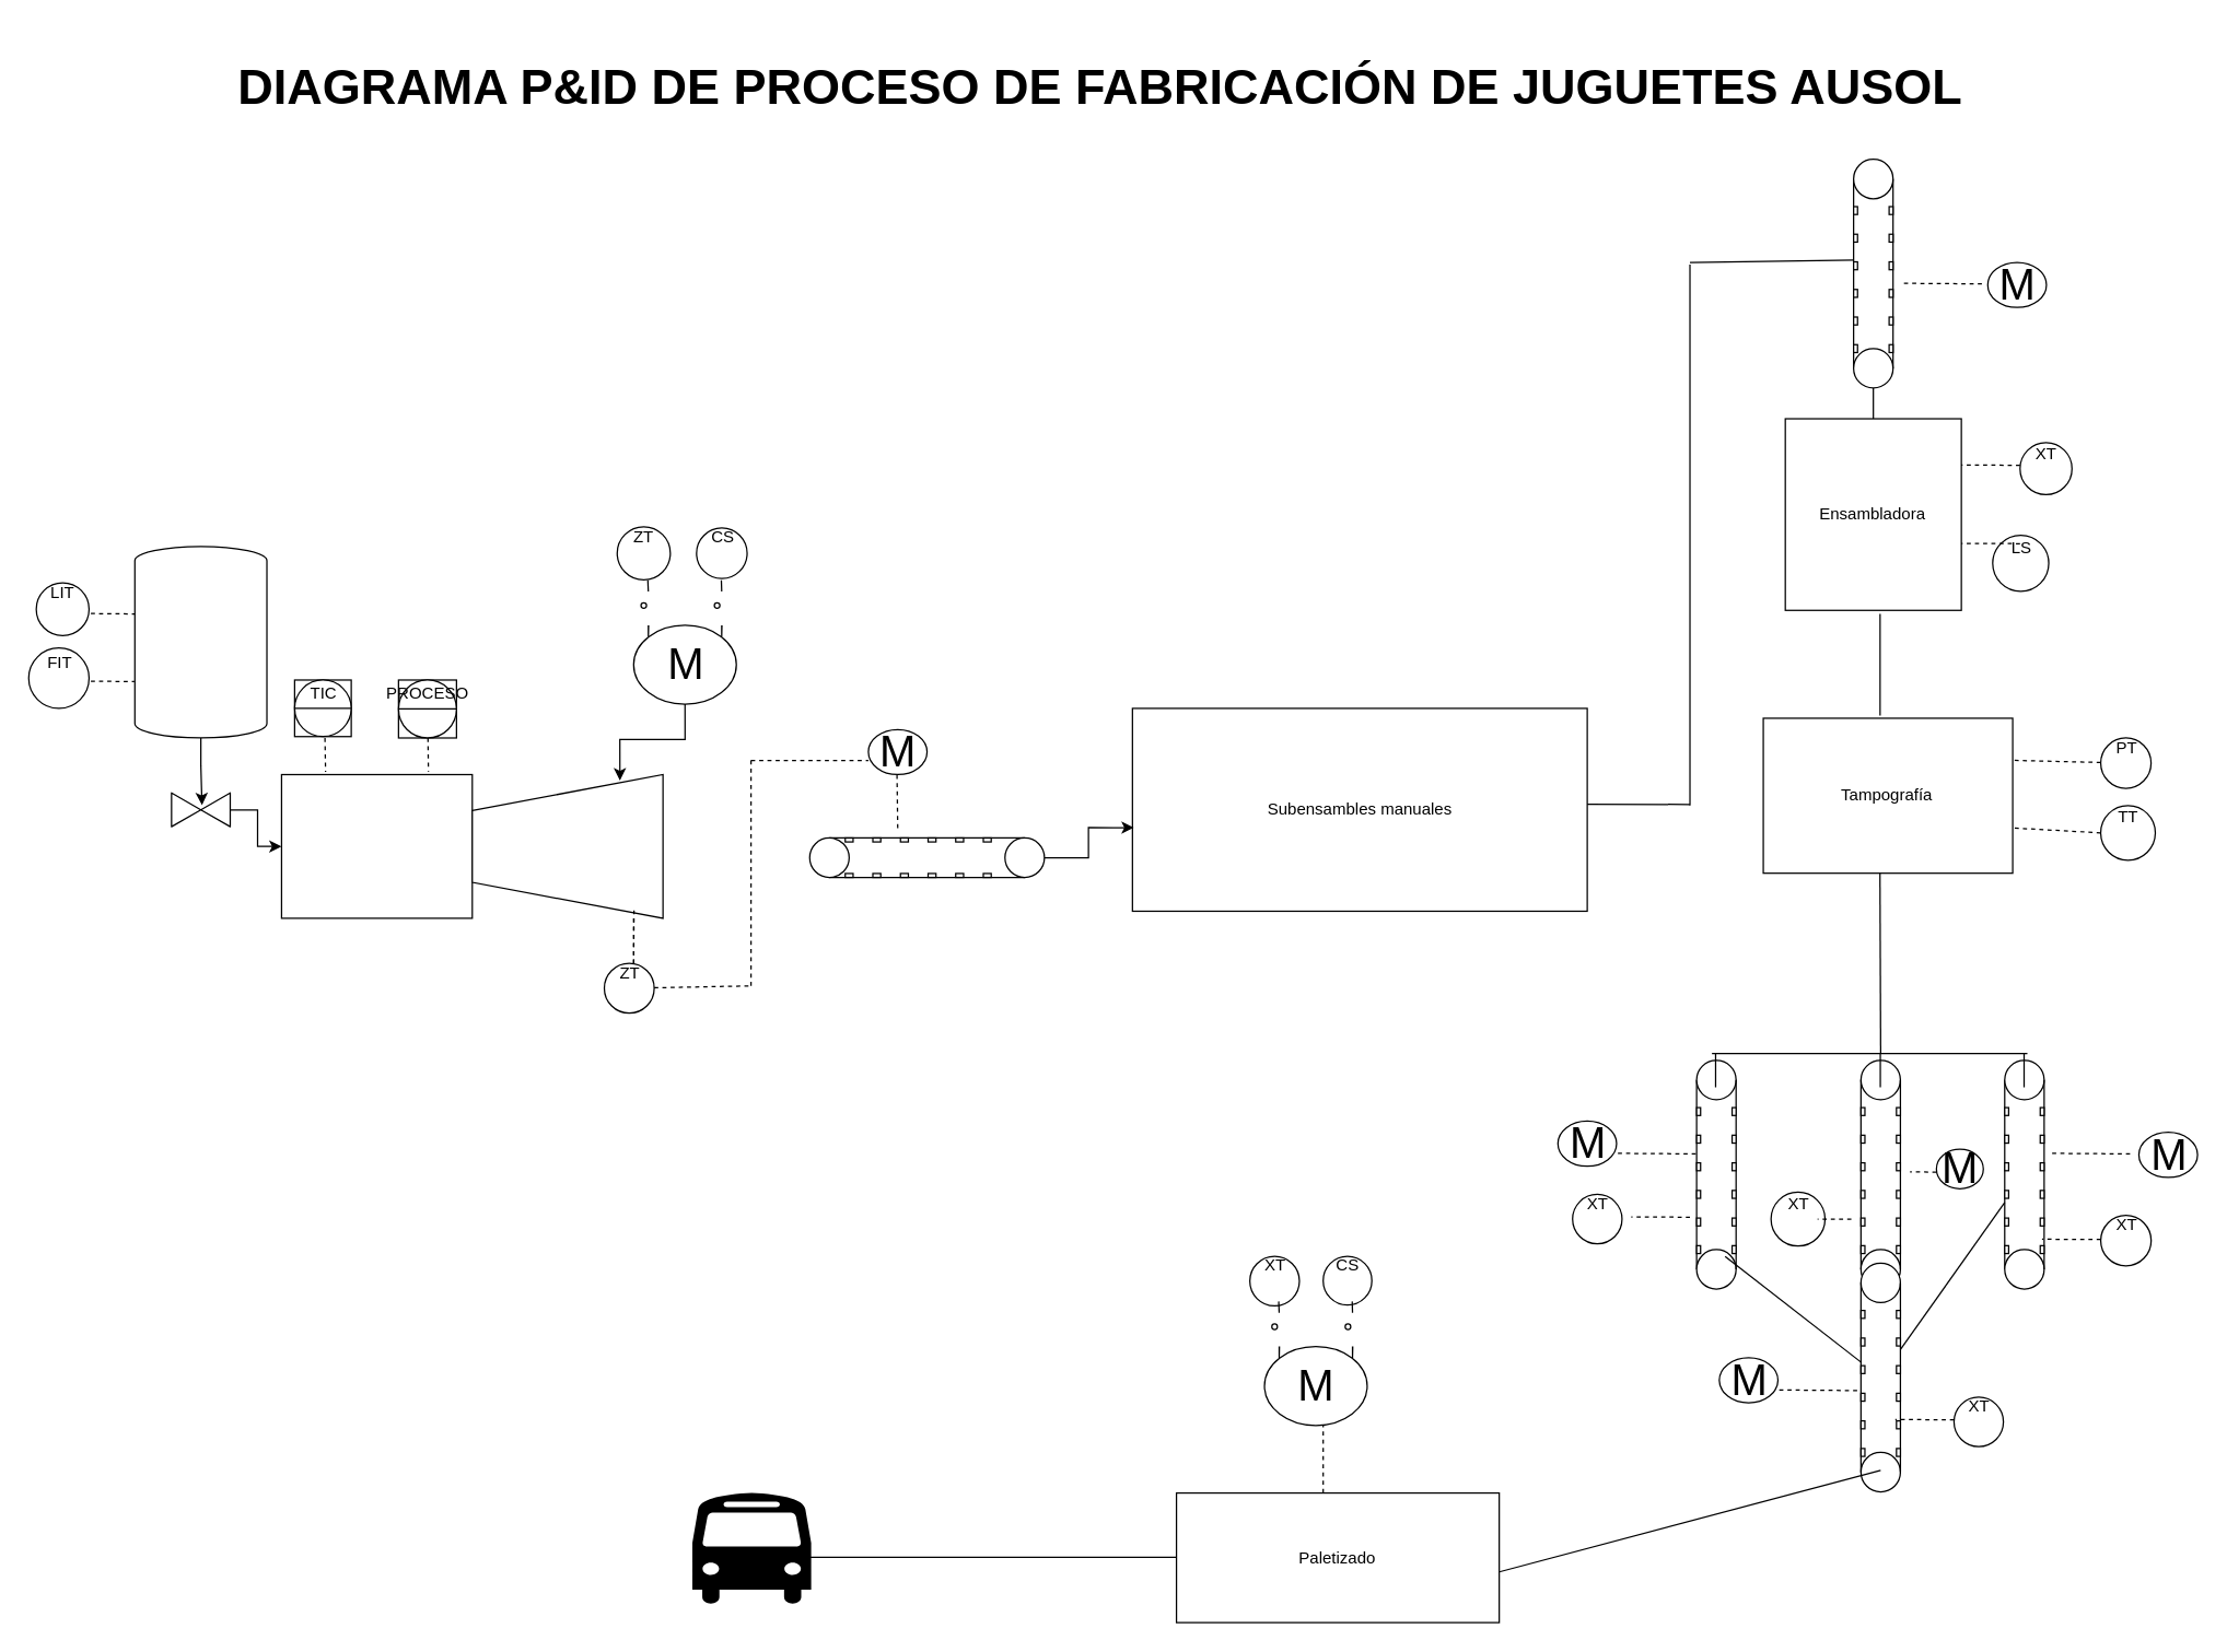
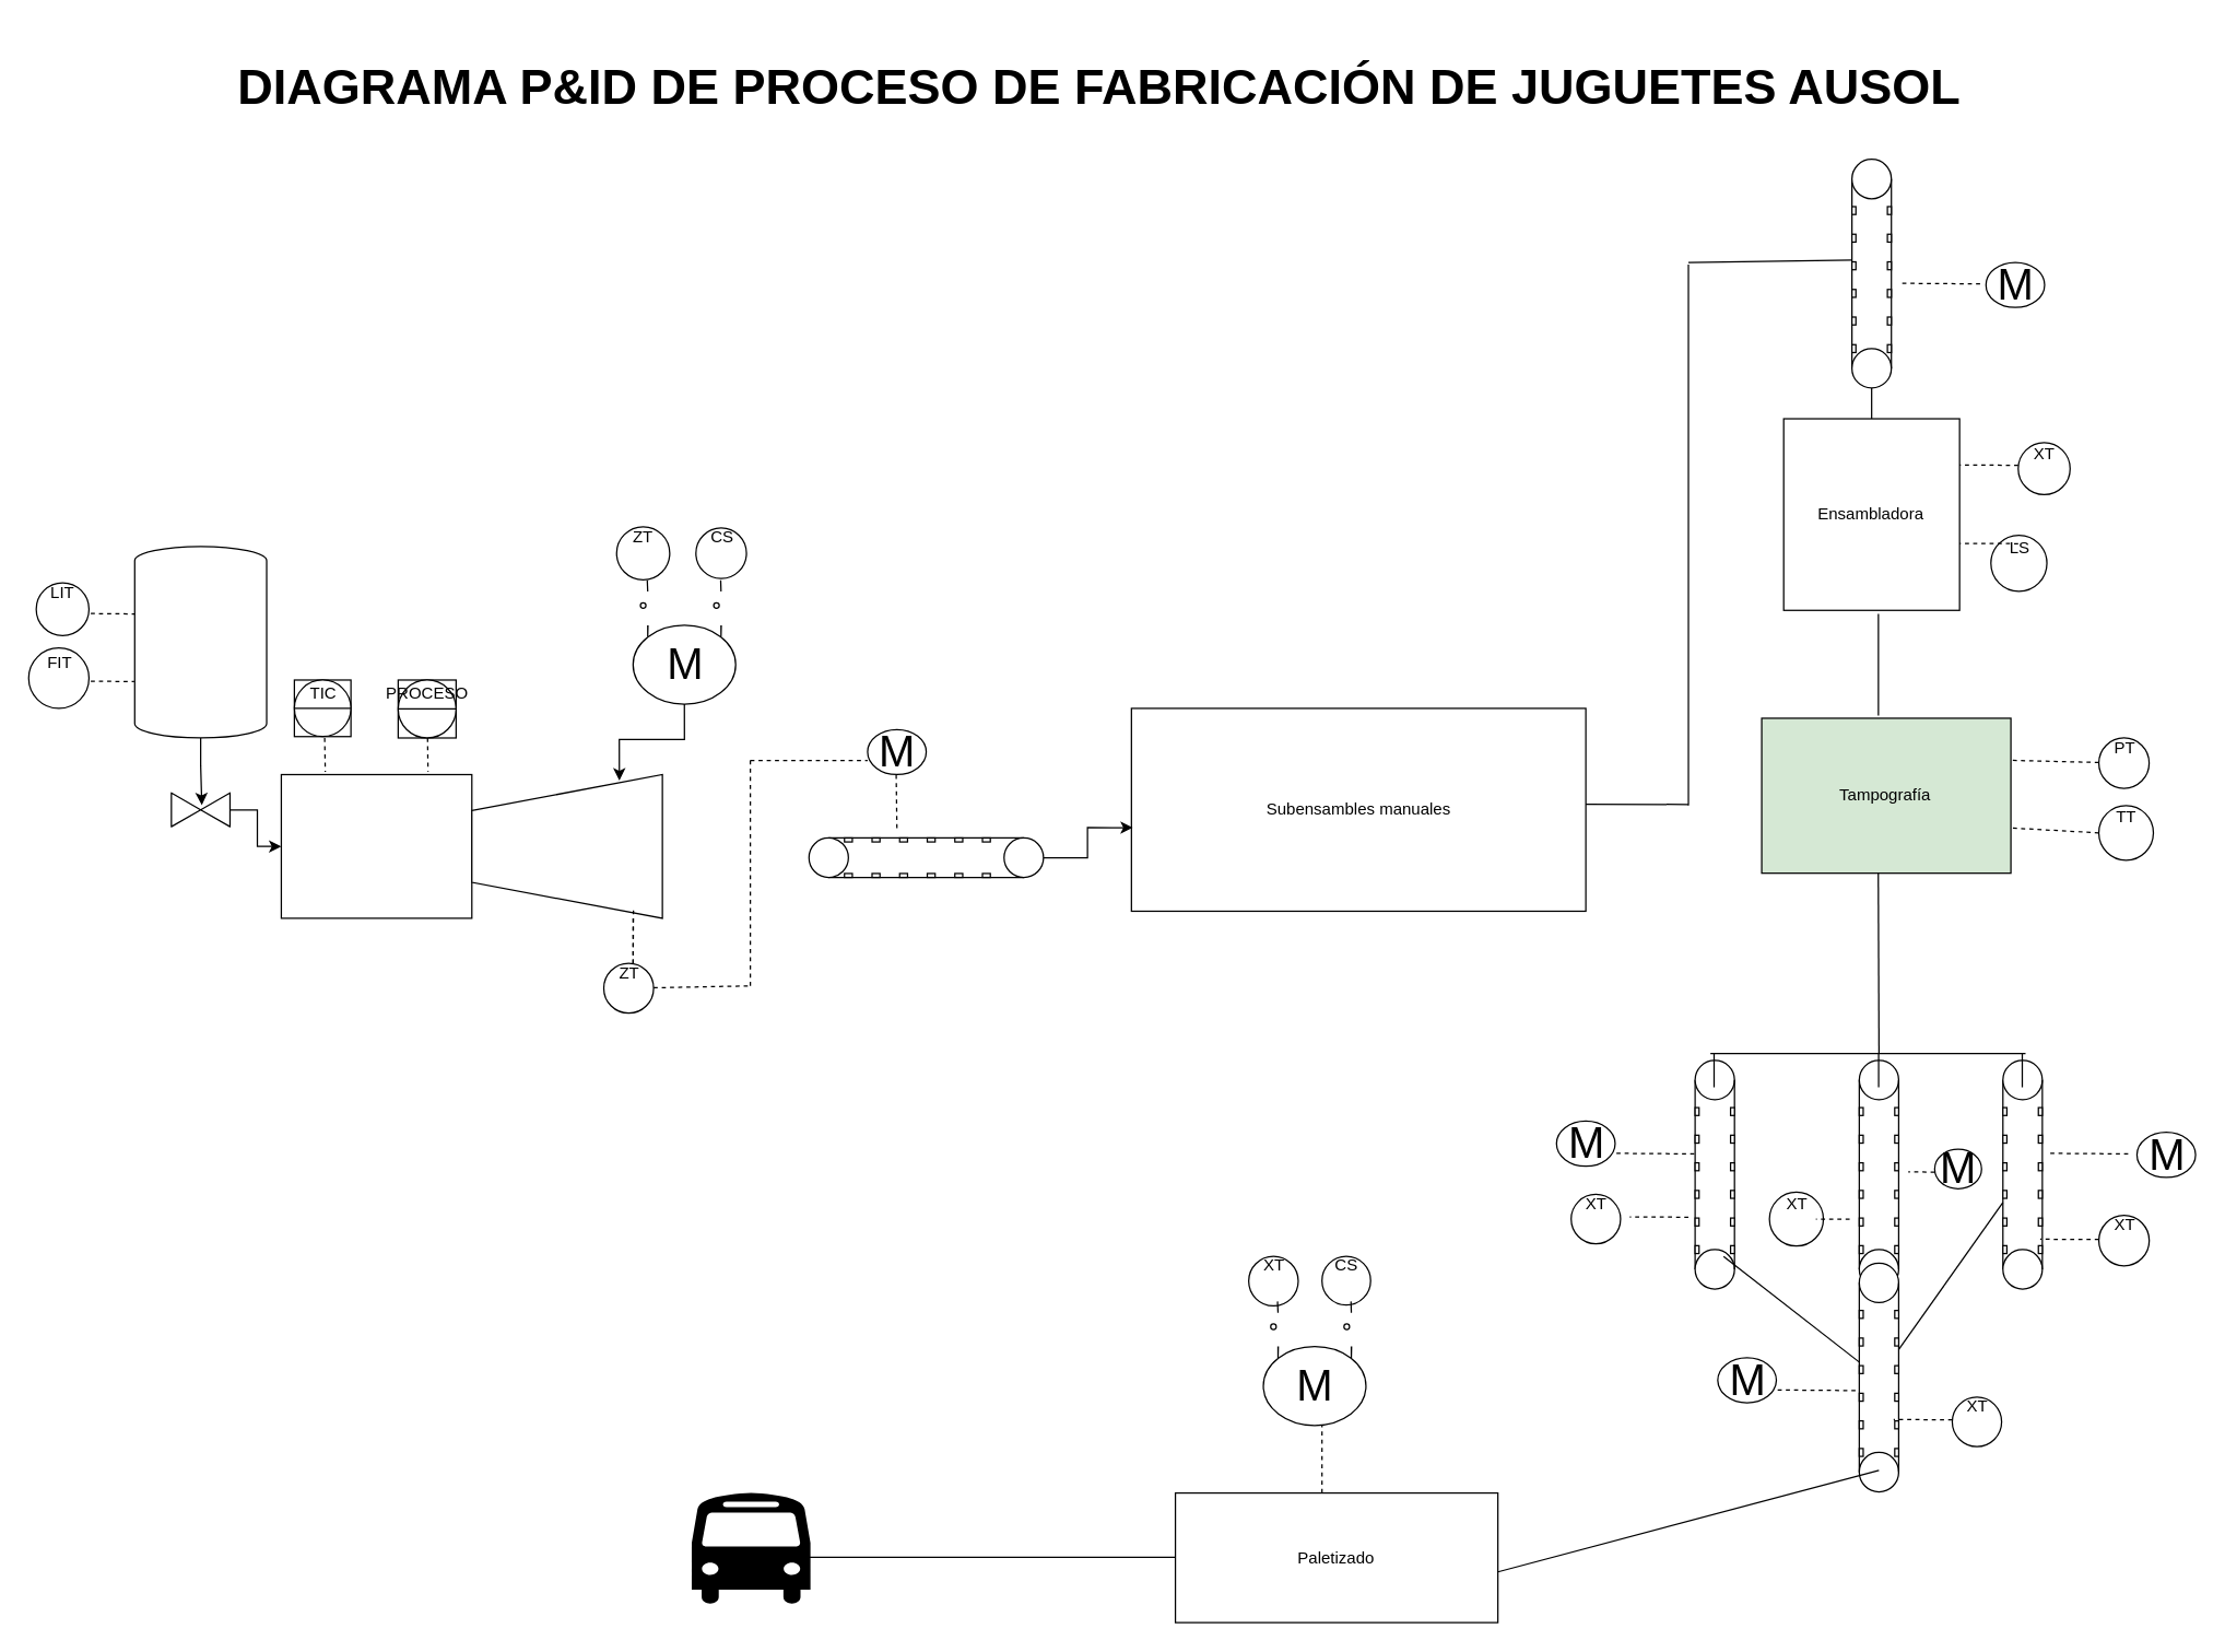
- <mxCell id="89" value="Tampografía" style="rounded=0;whiteSpace=wrap;html=1;" parent="2" vertex="1"><mxGeometry x="1266.341" y="505.15" width="182.439" height="113.401" as="geometry" /></mxCell>
+ <mxCell id="89" value="Tampografía" style="rounded=0;whiteSpace=wrap;html=1;fillColor=#d5e8d4;" parent="2" vertex="1"><mxGeometry x="1266.341" y="505.15" width="182.439" height="113.401" as="geometry" /></mxCell>
